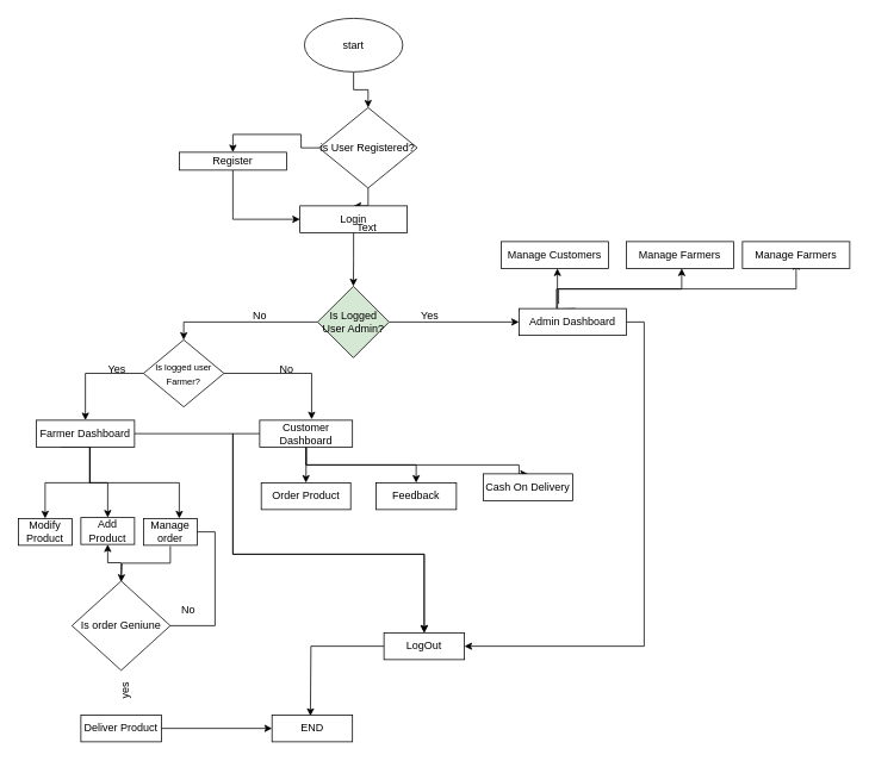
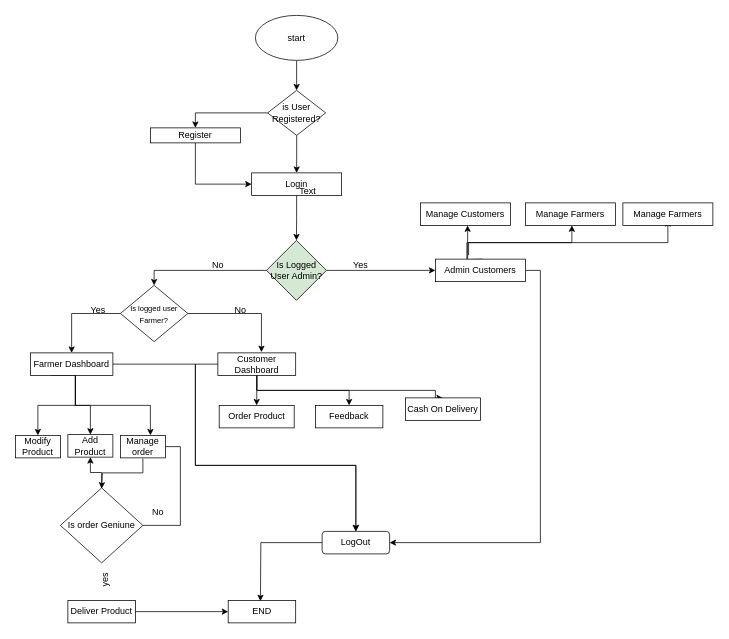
- <mxCell id="6" value="is User Registered?" style="rhombus;whiteSpace=wrap;html=1;" parent="1" vertex="1"><mxGeometry x="356.25" y="120" width="110" height="90" as="geometry" /></mxCell>
+ <mxCell id="6" value="is User Registered?" style="rhombus;whiteSpace=wrap;html=1;" parent="1" vertex="1"><mxGeometry x="356.25" y="120" width="77.5" height="60" as="geometry" /></mxCell>
- <mxCell id="18" value="Admin Dashboard" style="rounded=0;whiteSpace=wrap;html=1;" parent="1" vertex="1"><mxGeometry x="580" y="345" width="120" height="30" as="geometry" /></mxCell>
+ <mxCell id="18" value="Admin Customers" style="rounded=0;whiteSpace=wrap;html=1;" parent="1" vertex="1"><mxGeometry x="580" y="345" width="120" height="30" as="geometry" /></mxCell>
- <mxCell id="50" value="LogOut" style="rounded=0;whiteSpace=wrap;html=1;" parent="1" vertex="1"><mxGeometry x="429" y="708" width="90" height="30" as="geometry" /></mxCell>
+ <mxCell id="50" value="LogOut" style="whiteSpace=wrap;html=1;rounded=1;" parent="1" vertex="1"><mxGeometry x="429" y="708" width="90" height="30" as="geometry" /></mxCell>
